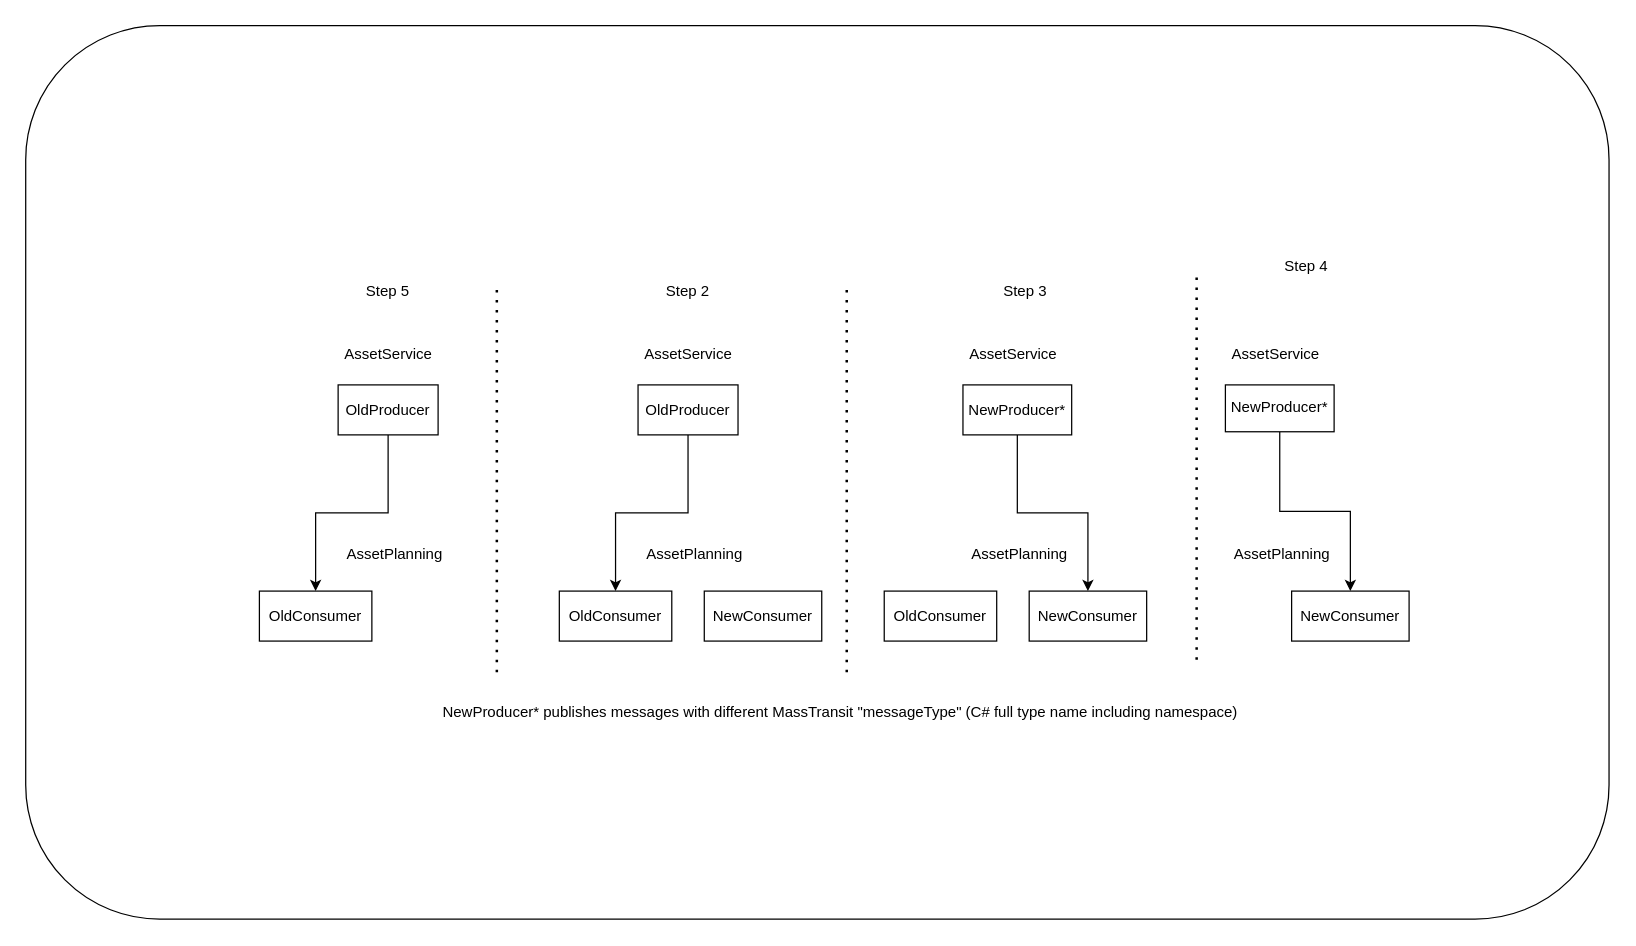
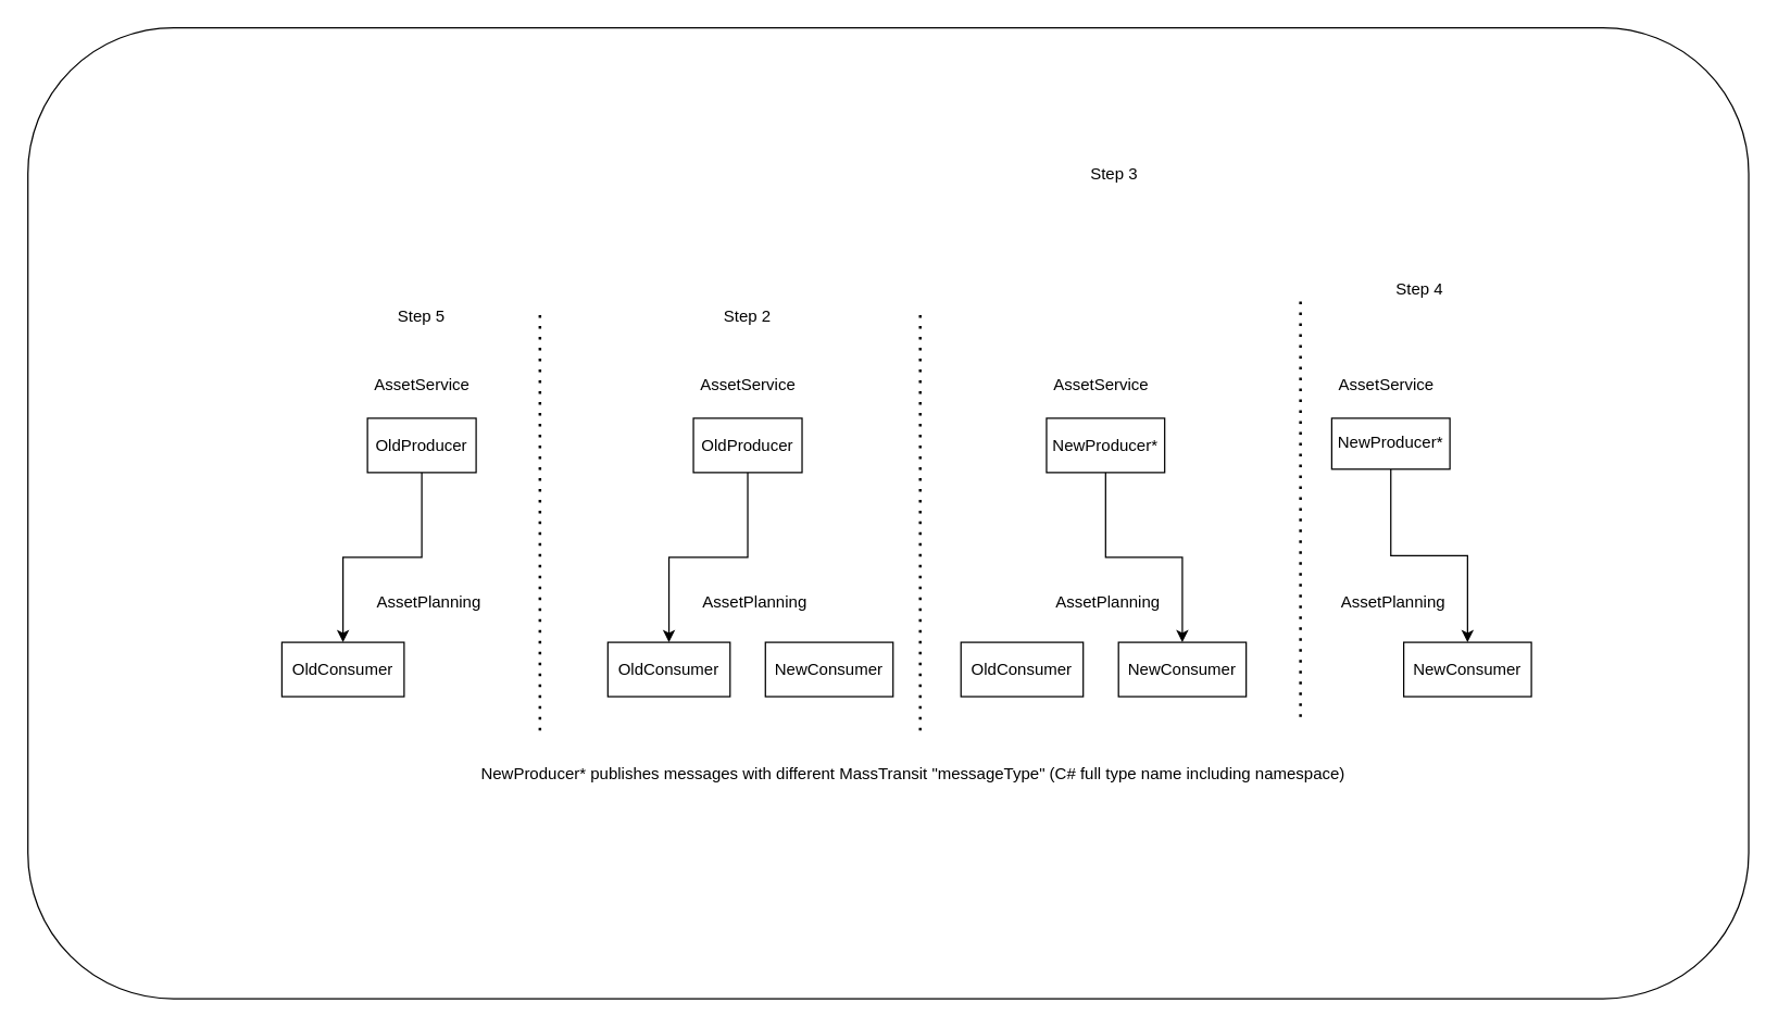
- <mxCell id="30" value="Step 3" style="text;html=1;align=center;verticalAlign=middle;whiteSpace=wrap;rounded=0;" vertex="1" parent="1"><mxGeometry x="790" y="217.5" width="60" height="30" as="geometry" /></mxCell>
+ <mxCell id="30" value="Step 3" style="text;html=1;align=center;verticalAlign=middle;whiteSpace=wrap;rounded=0;" vertex="1" parent="1"><mxGeometry x="790" y="112.5" width="60" height="30" as="geometry" /></mxCell>
